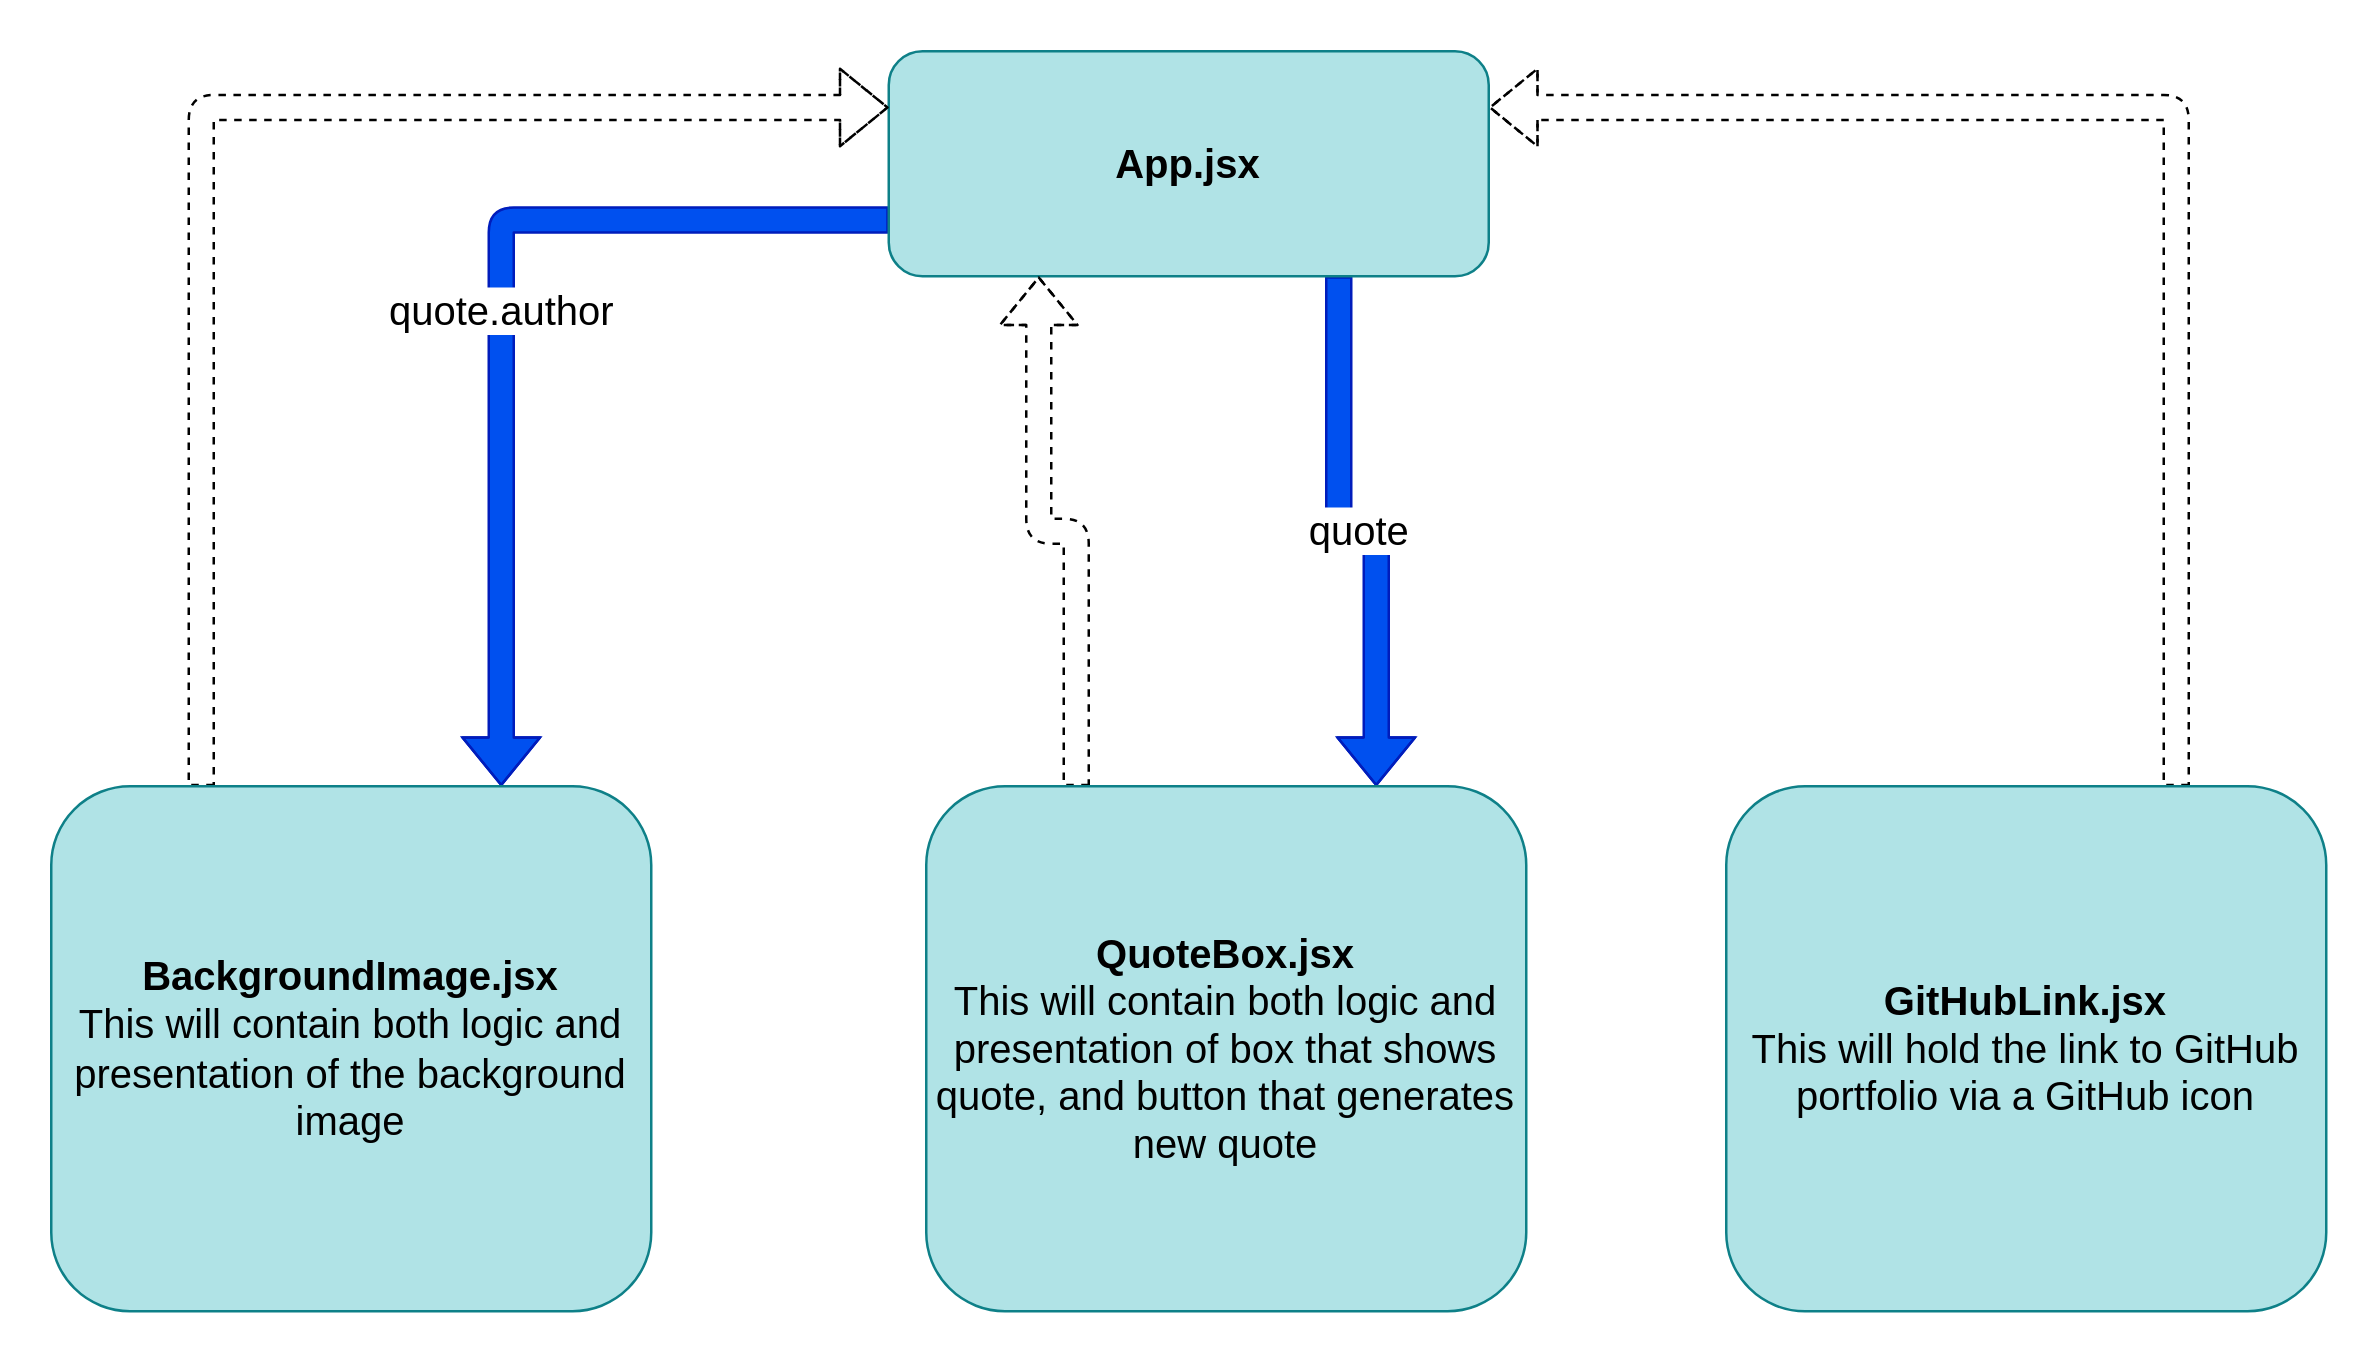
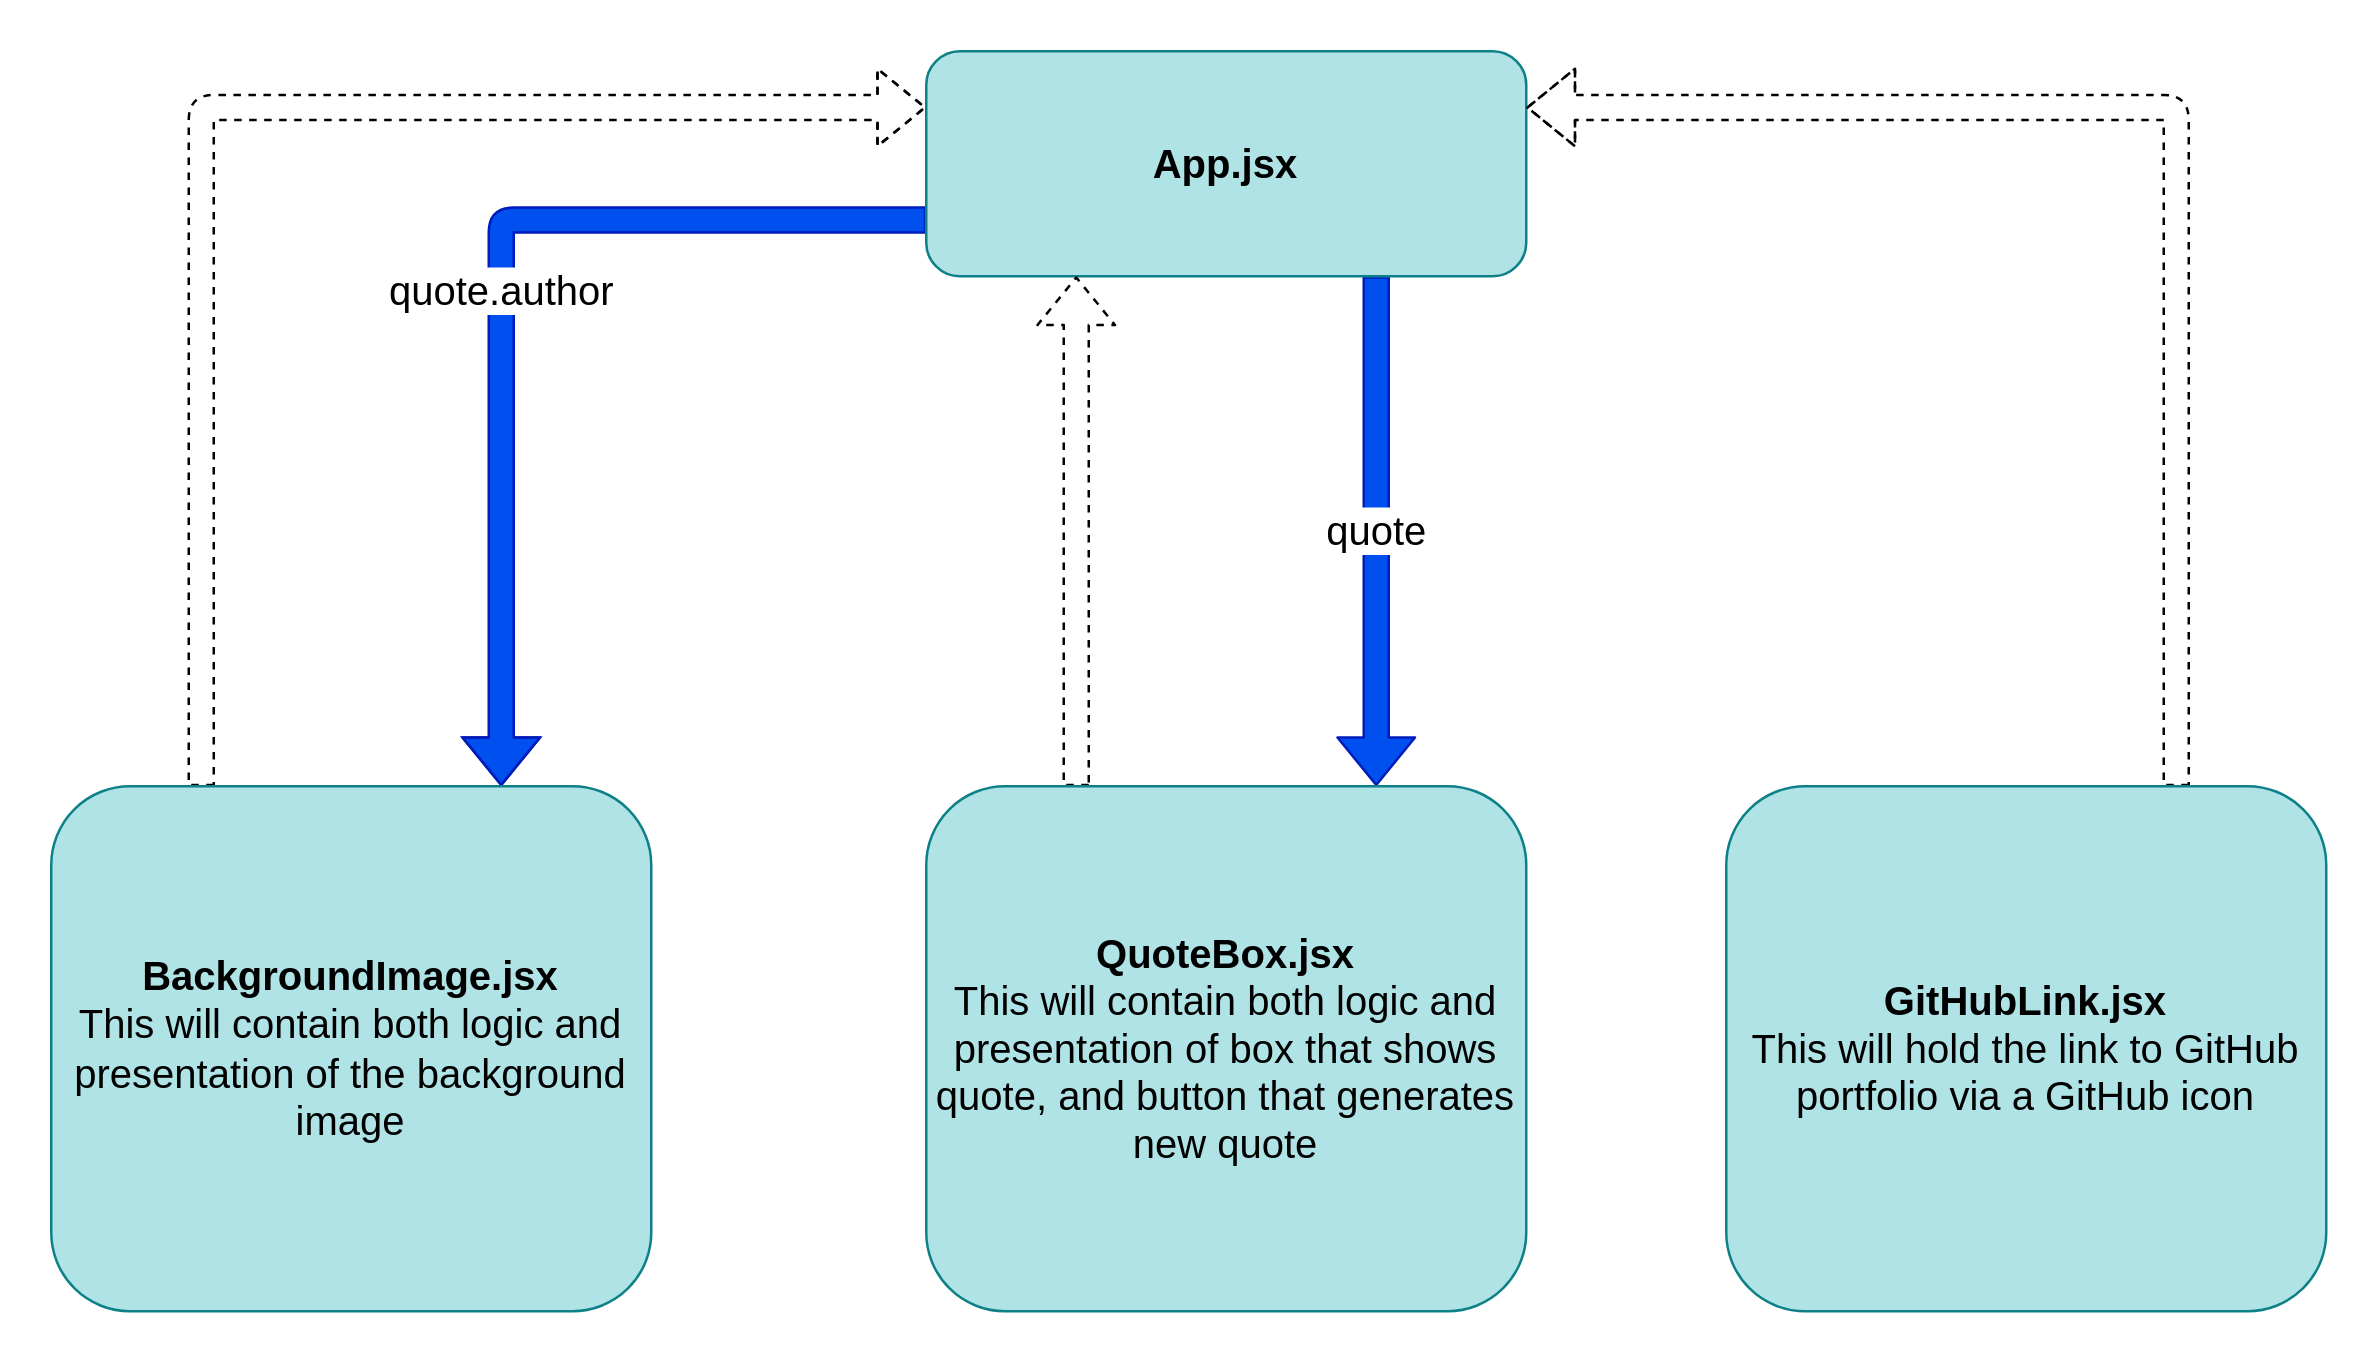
- <mxCell id="4" value="&lt;b style=&quot;font-size: 16px;&quot;&gt;App.jsx&lt;/b&gt;" style="rounded=1;whiteSpace=wrap;html=1;hachureGap=4;fontFamily=Helvetica;fontSize=16;fillColor=#b0e3e6;strokeColor=#0e8088;" vertex="1" parent="1"><mxGeometry x="355" y="20" width="240" height="90" as="geometry" /></mxCell>
+ <mxCell id="4" value="&lt;b style=&quot;font-size: 16px;&quot;&gt;App.jsx&lt;/b&gt;" style="rounded=1;whiteSpace=wrap;html=1;hachureGap=4;fontFamily=Helvetica;fontSize=16;fillColor=#b0e3e6;strokeColor=#0e8088;" vertex="1" parent="1"><mxGeometry x="370" y="20" width="240" height="90" as="geometry" /></mxCell>
